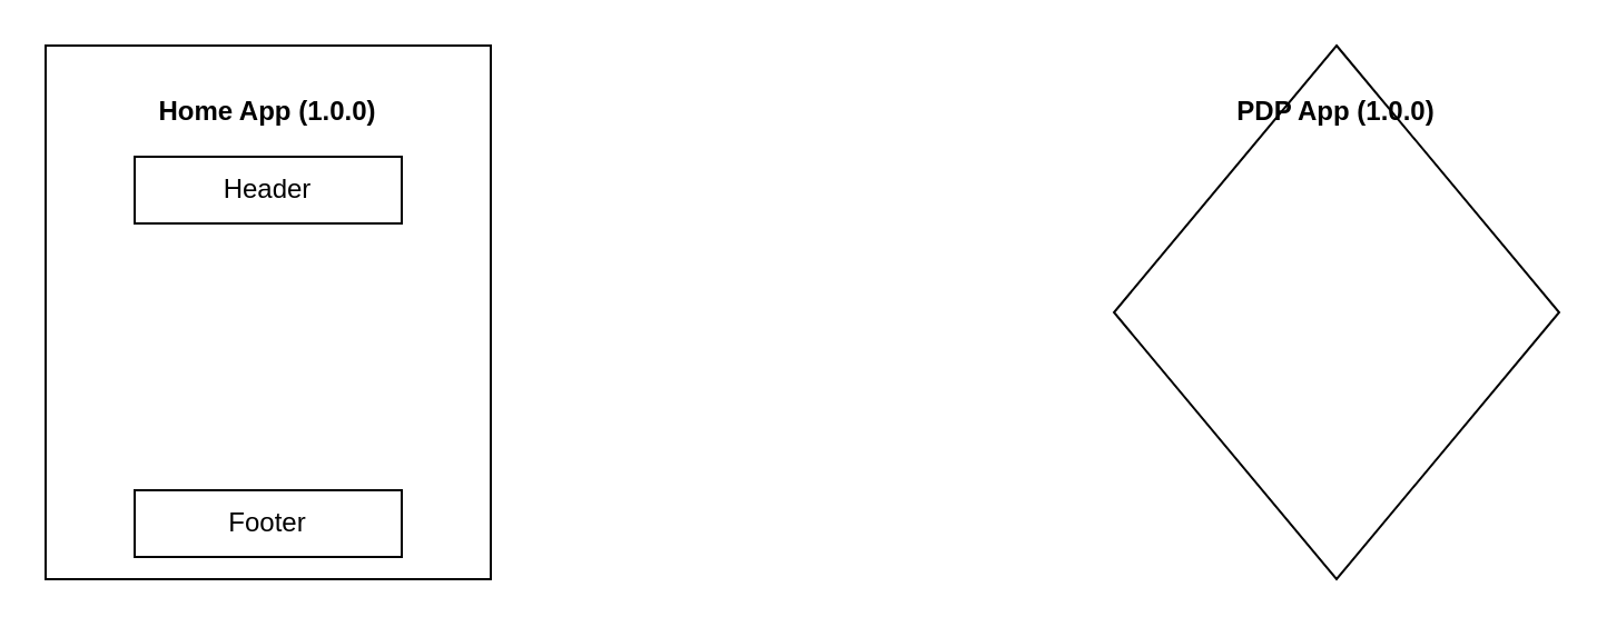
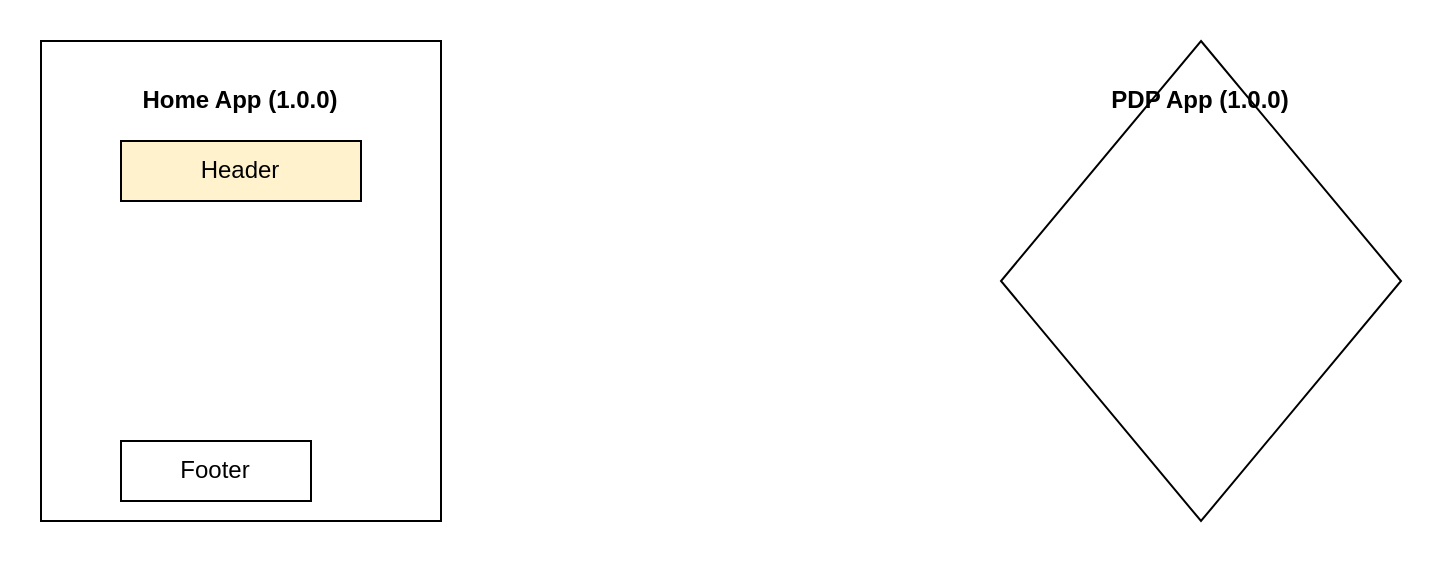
- <mxCell id="3" value="Header" style="rounded=0;whiteSpace=wrap;html=1;" vertex="1" parent="1"><mxGeometry x="60" y="70" width="120" height="30" as="geometry" /></mxCell>
+ <mxCell id="3" value="Header" style="rounded=0;whiteSpace=wrap;html=1;fillColor=#fff2cc;" vertex="1" parent="1"><mxGeometry x="60" y="70" width="120" height="30" as="geometry" /></mxCell>
- <mxCell id="4" value="Footer" style="rounded=0;whiteSpace=wrap;html=1;" vertex="1" parent="1"><mxGeometry x="60" y="220" width="120" height="30" as="geometry" /></mxCell>
+ <mxCell id="4" value="Footer" style="rounded=0;whiteSpace=wrap;html=1;" vertex="1" parent="1"><mxGeometry x="60" y="220" width="95" height="30" as="geometry" /></mxCell>
